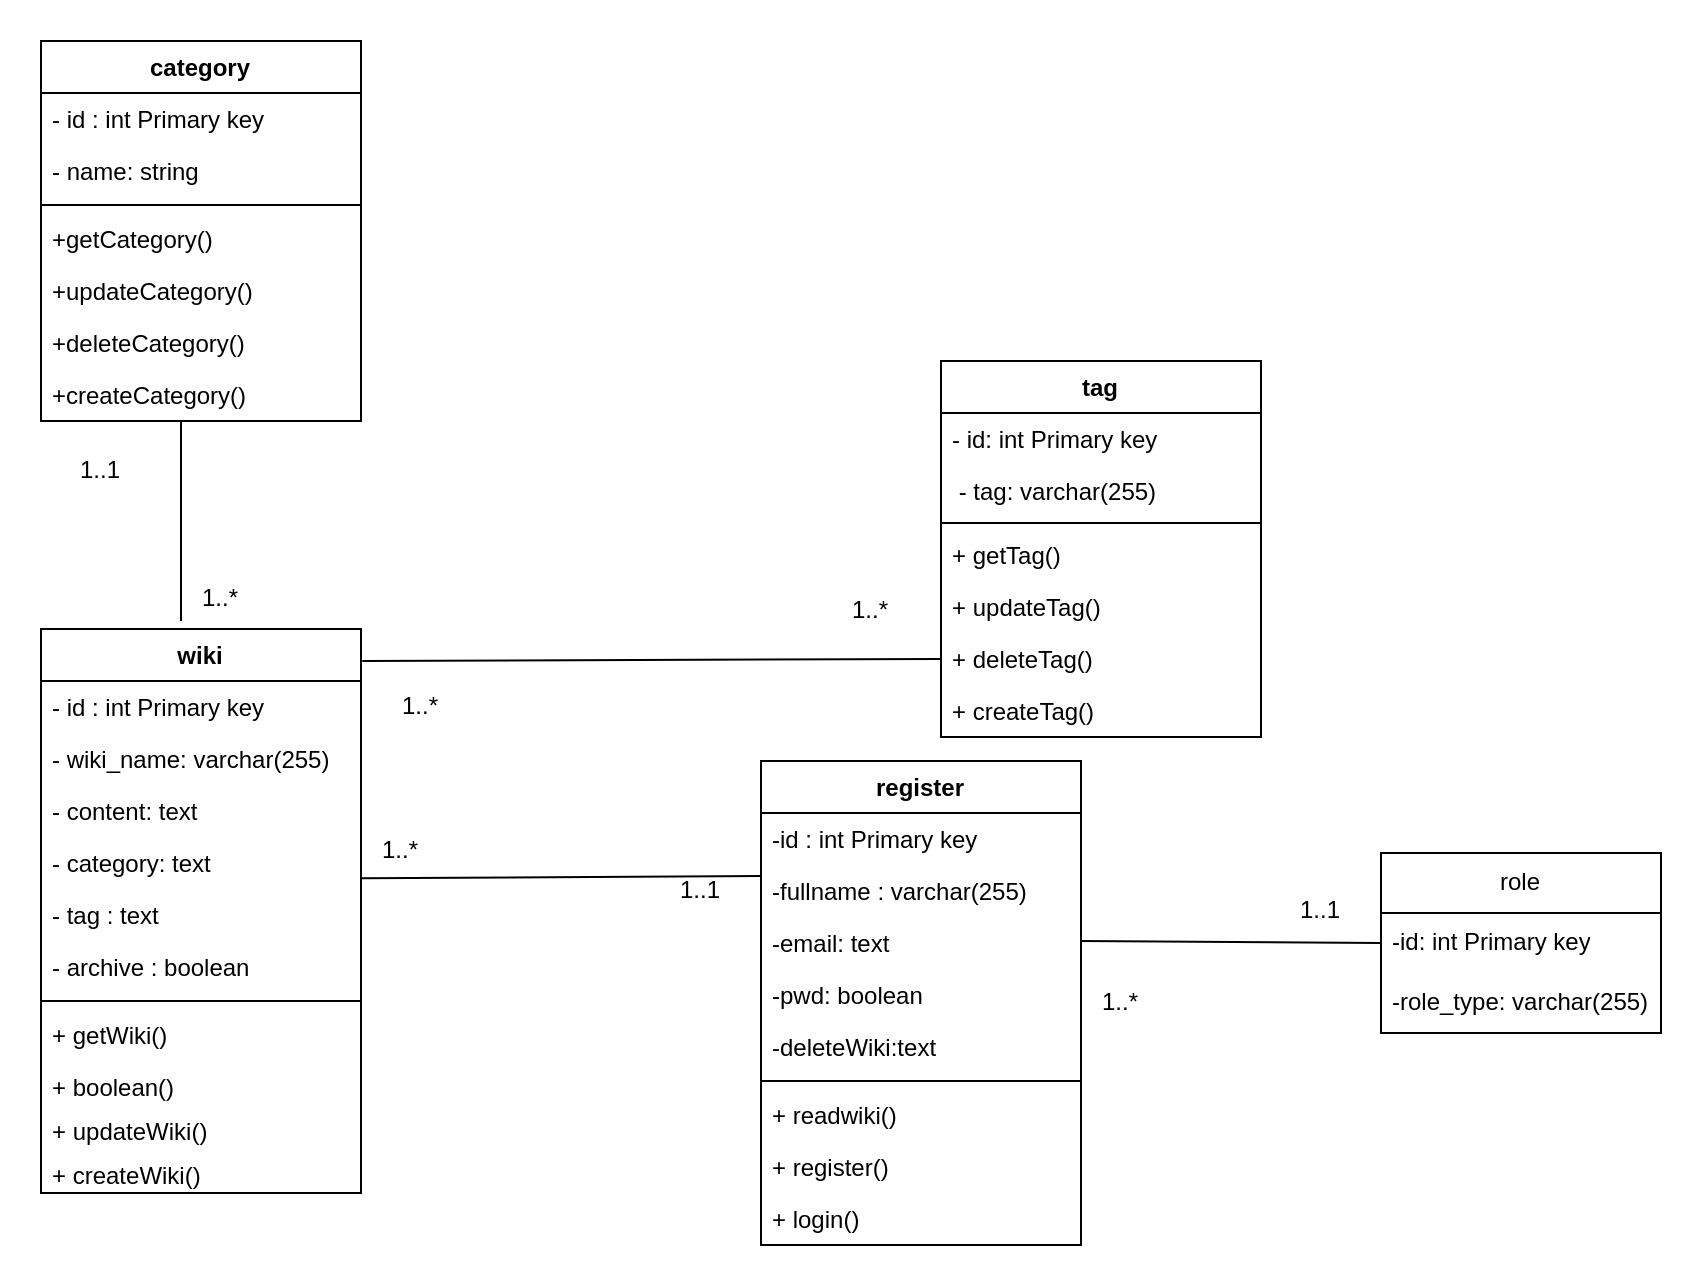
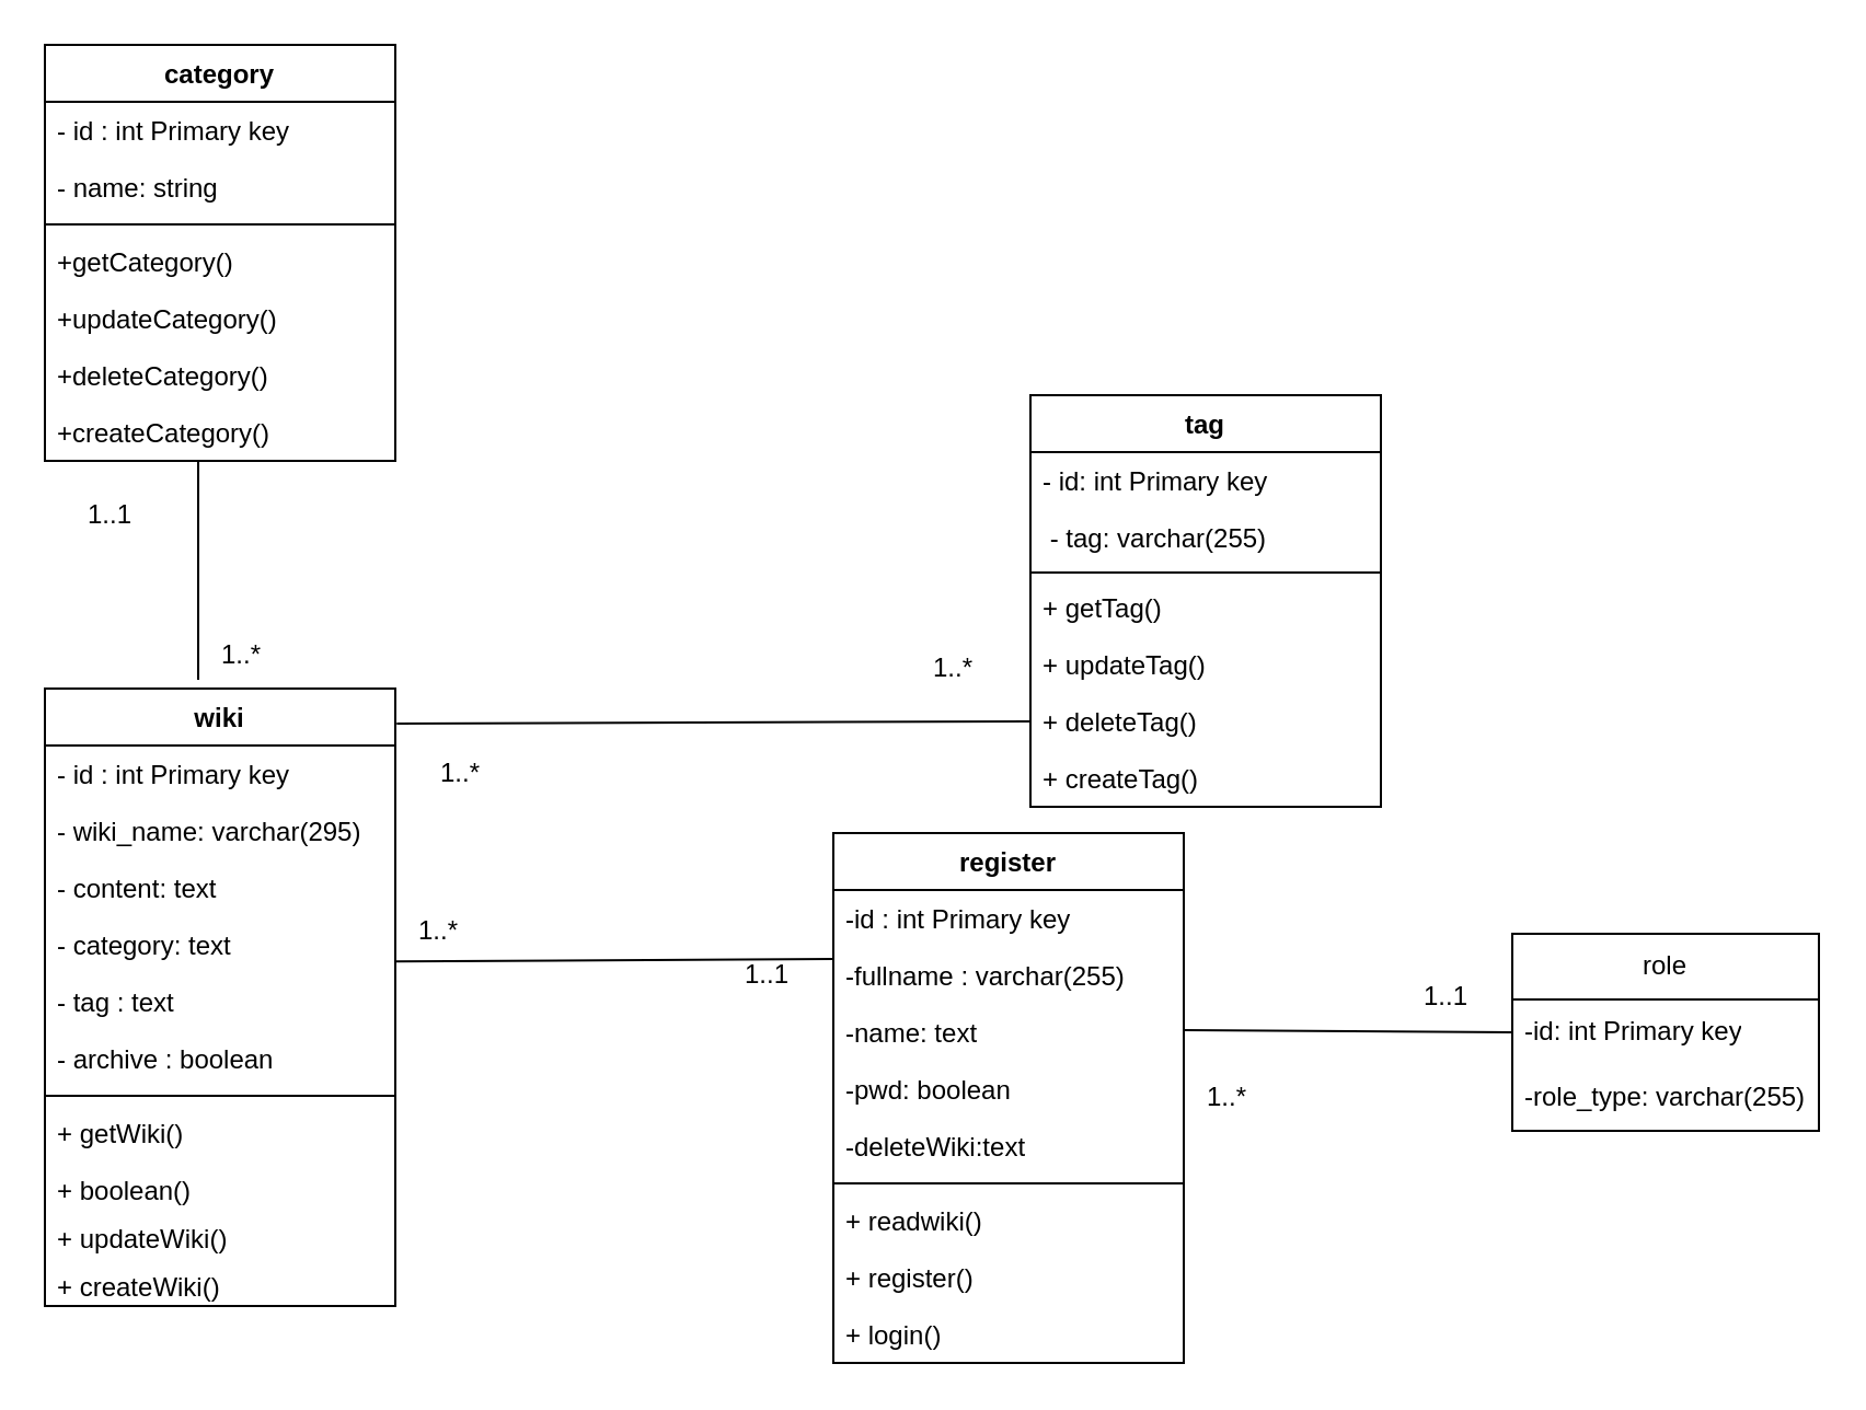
- <mxCell id="18" value="- wiki_name: varchar(255)" style="text;strokeColor=none;fillColor=none;align=left;verticalAlign=top;spacingLeft=4;spacingRight=4;overflow=hidden;rotatable=0;points=[[0,0.5],[1,0.5]];portConstraint=eastwest;" vertex="1" parent="16"><mxGeometry y="52" width="160" height="26" as="geometry" /></mxCell>
+ <mxCell id="18" value="- wiki_name: varchar(295)" style="text;strokeColor=none;fillColor=none;align=left;verticalAlign=top;spacingLeft=4;spacingRight=4;overflow=hidden;rotatable=0;points=[[0,0.5],[1,0.5]];portConstraint=eastwest;" vertex="1" parent="16"><mxGeometry y="52" width="160" height="26" as="geometry" /></mxCell>
- <mxCell id="47" value="-email: text" style="text;strokeColor=none;fillColor=none;align=left;verticalAlign=top;spacingLeft=4;spacingRight=4;overflow=hidden;rotatable=0;points=[[0,0.5],[1,0.5]];portConstraint=eastwest;" vertex="1" parent="44"><mxGeometry y="78" width="160" height="26" as="geometry" /></mxCell>
+ <mxCell id="47" value="-name: text" style="text;strokeColor=none;fillColor=none;align=left;verticalAlign=top;spacingLeft=4;spacingRight=4;overflow=hidden;rotatable=0;points=[[0,0.5],[1,0.5]];portConstraint=eastwest;" vertex="1" parent="44"><mxGeometry y="78" width="160" height="26" as="geometry" /></mxCell>
